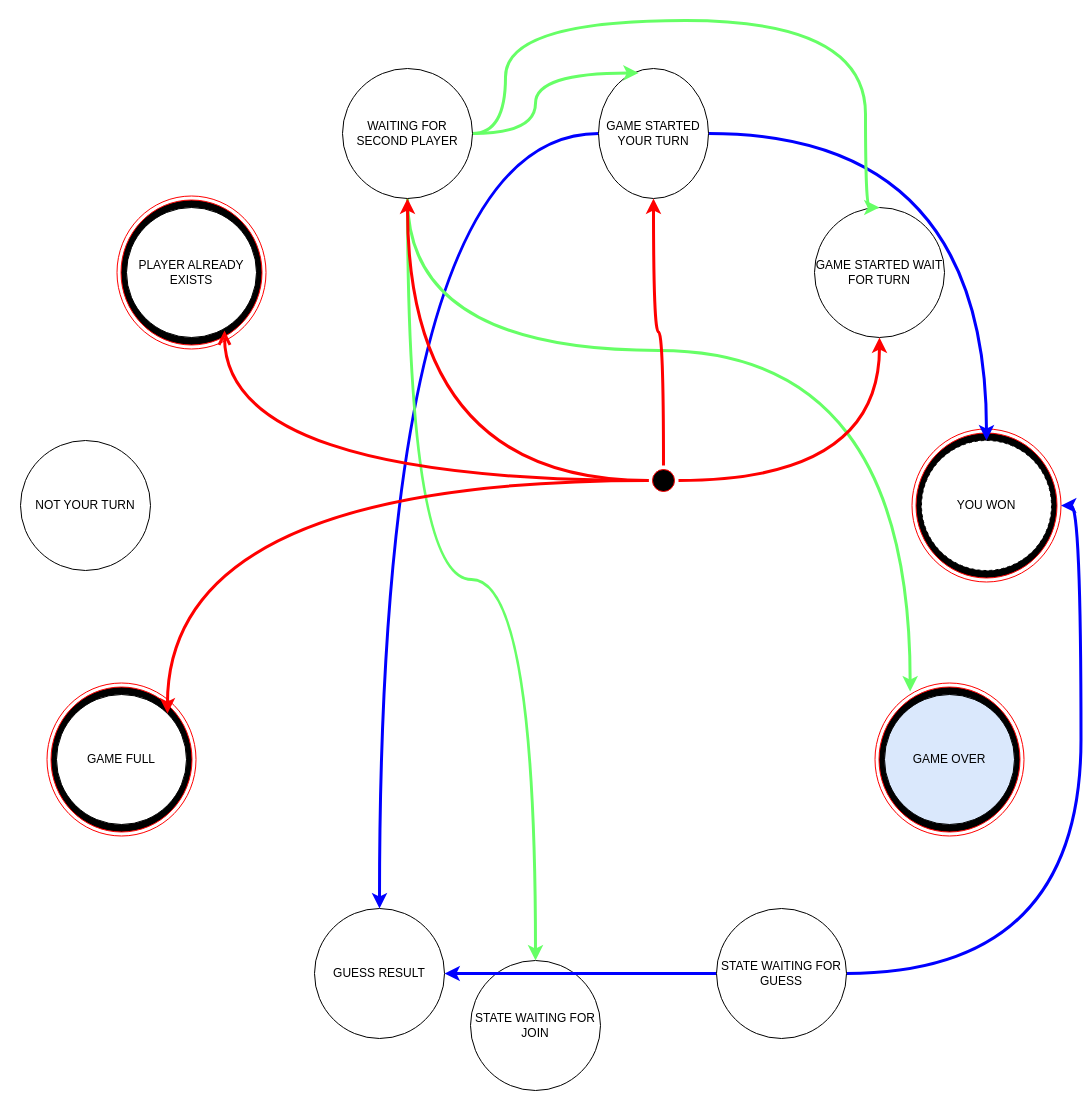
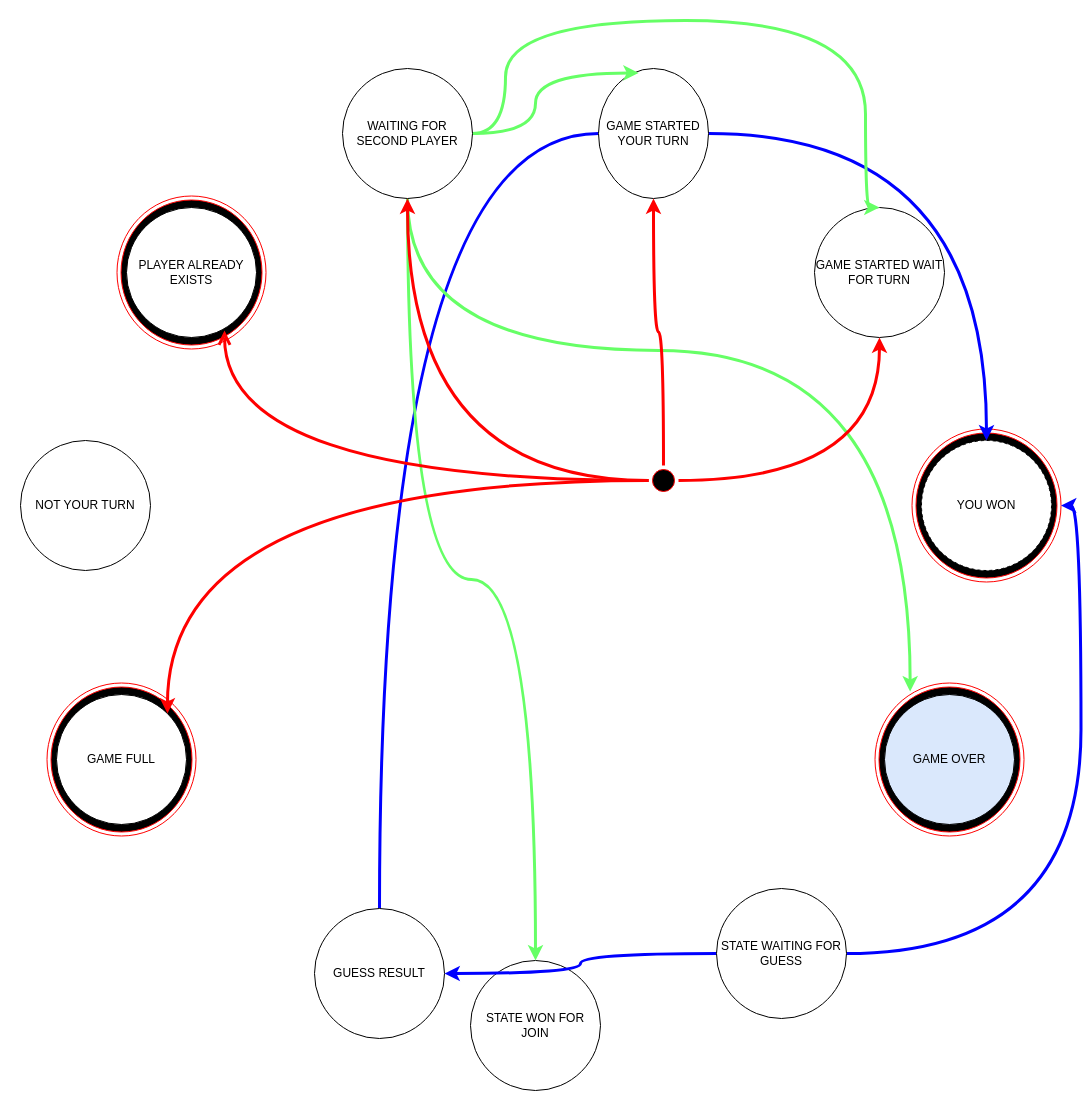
- <mxCell id="14" style="edgeStyle=orthogonalEdgeStyle;curved=1;rounded=0;orthogonalLoop=1;jettySize=auto;html=1;strokeColor=#0000FF;strokeWidth=3;" edge="1" parent="1" source="15" target="24"><mxGeometry relative="1" as="geometry" /></mxCell>
+ <mxCell id="14" style="edgeStyle=orthogonalEdgeStyle;curved=1;rounded=0;orthogonalLoop=1;jettySize=auto;html=1;strokeColor=#0000FF;strokeWidth=3;endArrow=none;" edge="1" parent="1" source="15" target="24"><mxGeometry relative="1" as="geometry" /></mxCell>
- <mxCell id="9" value="STATE WAITING FOR GUESS" style="ellipse;whiteSpace=wrap;html=1;aspect=fixed;" vertex="1" parent="1"><mxGeometry x="716" y="908" width="130" height="130" as="geometry" /></mxCell>
+ <mxCell id="9" value="STATE WAITING FOR GUESS" style="ellipse;whiteSpace=wrap;html=1;aspect=fixed;" vertex="1" parent="1"><mxGeometry x="716" y="888" width="130" height="130" as="geometry" /></mxCell>
- <mxCell id="6" value="STATE WAITING FOR JOIN" style="ellipse;whiteSpace=wrap;html=1;aspect=fixed;" vertex="1" parent="1"><mxGeometry x="470" y="960" width="130" height="130" as="geometry" /></mxCell>
+ <mxCell id="6" value="STATE WON FOR JOIN" style="ellipse;whiteSpace=wrap;html=1;aspect=fixed;" vertex="1" parent="1"><mxGeometry x="470" y="960" width="130" height="130" as="geometry" /></mxCell>
